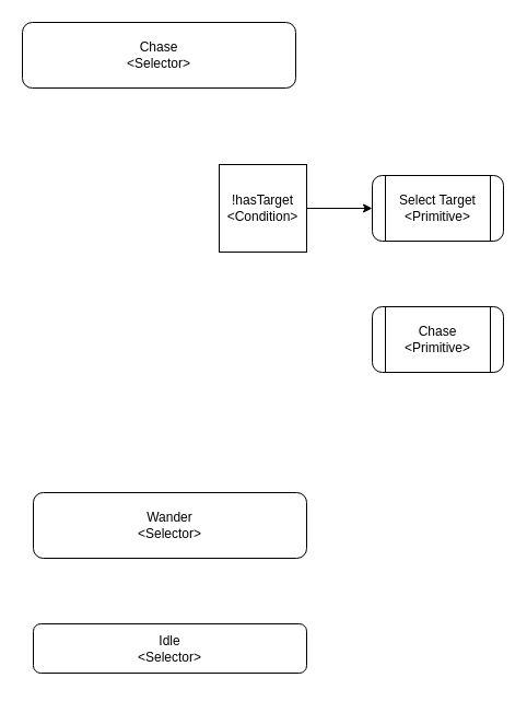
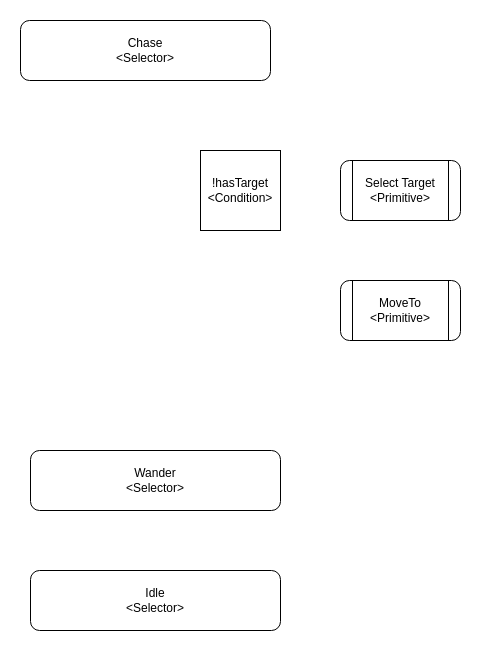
- <mxCell id="5" style="edgeStyle=orthogonalEdgeStyle;rounded=0;orthogonalLoop=1;jettySize=auto;html=1;entryX=0;entryY=0.5;entryDx=0;entryDy=0;exitX=1;exitY=0.5;exitDx=0;exitDy=0;" edge="1" parent="1" source="6" target="3"><mxGeometry relative="1" as="geometry"><mxPoint x="280" y="190" as="sourcePoint" /></mxGeometry></mxCell>
- <mxCell id="4" value="Chase&lt;br&gt;&amp;lt;Primitive&amp;gt;" style="shape=process;whiteSpace=wrap;html=1;backgroundOutline=1;rounded=1;" vertex="1" parent="1"><mxGeometry x="340" y="280" width="120" height="60" as="geometry" /></mxCell>
+ <mxCell id="4" value="MoveTo&lt;br&gt;&amp;lt;Primitive&amp;gt;" style="shape=process;whiteSpace=wrap;html=1;backgroundOutline=1;rounded=1;" vertex="1" parent="1"><mxGeometry x="340" y="280" width="120" height="60" as="geometry" /></mxCell>
- <mxCell id="8" value="Idle&lt;br&gt;&amp;lt;Selector&amp;gt;" style="rounded=1;whiteSpace=wrap;html=1;" vertex="1" parent="1"><mxGeometry x="30" y="570" width="250" height="45" as="geometry" /></mxCell>
+ <mxCell id="8" value="Idle&lt;br&gt;&amp;lt;Selector&amp;gt;" style="rounded=1;whiteSpace=wrap;html=1;" vertex="1" parent="1"><mxGeometry x="30" y="570" width="250" height="60" as="geometry" /></mxCell>
